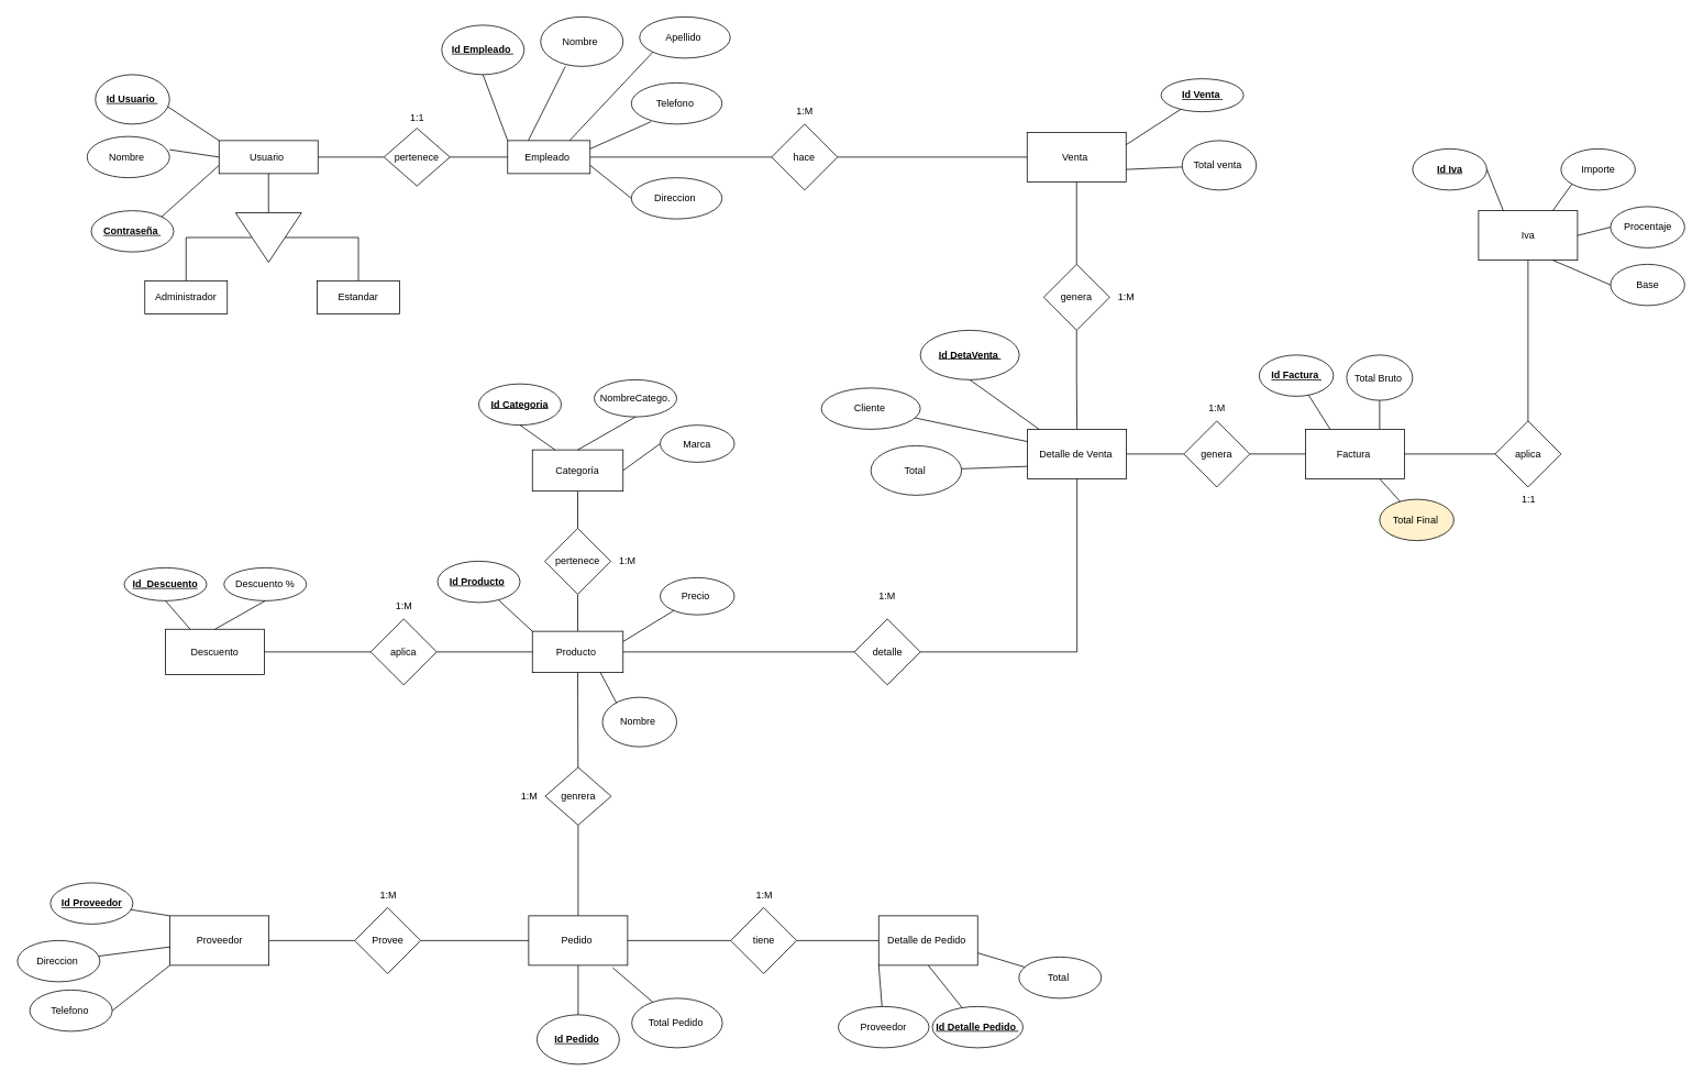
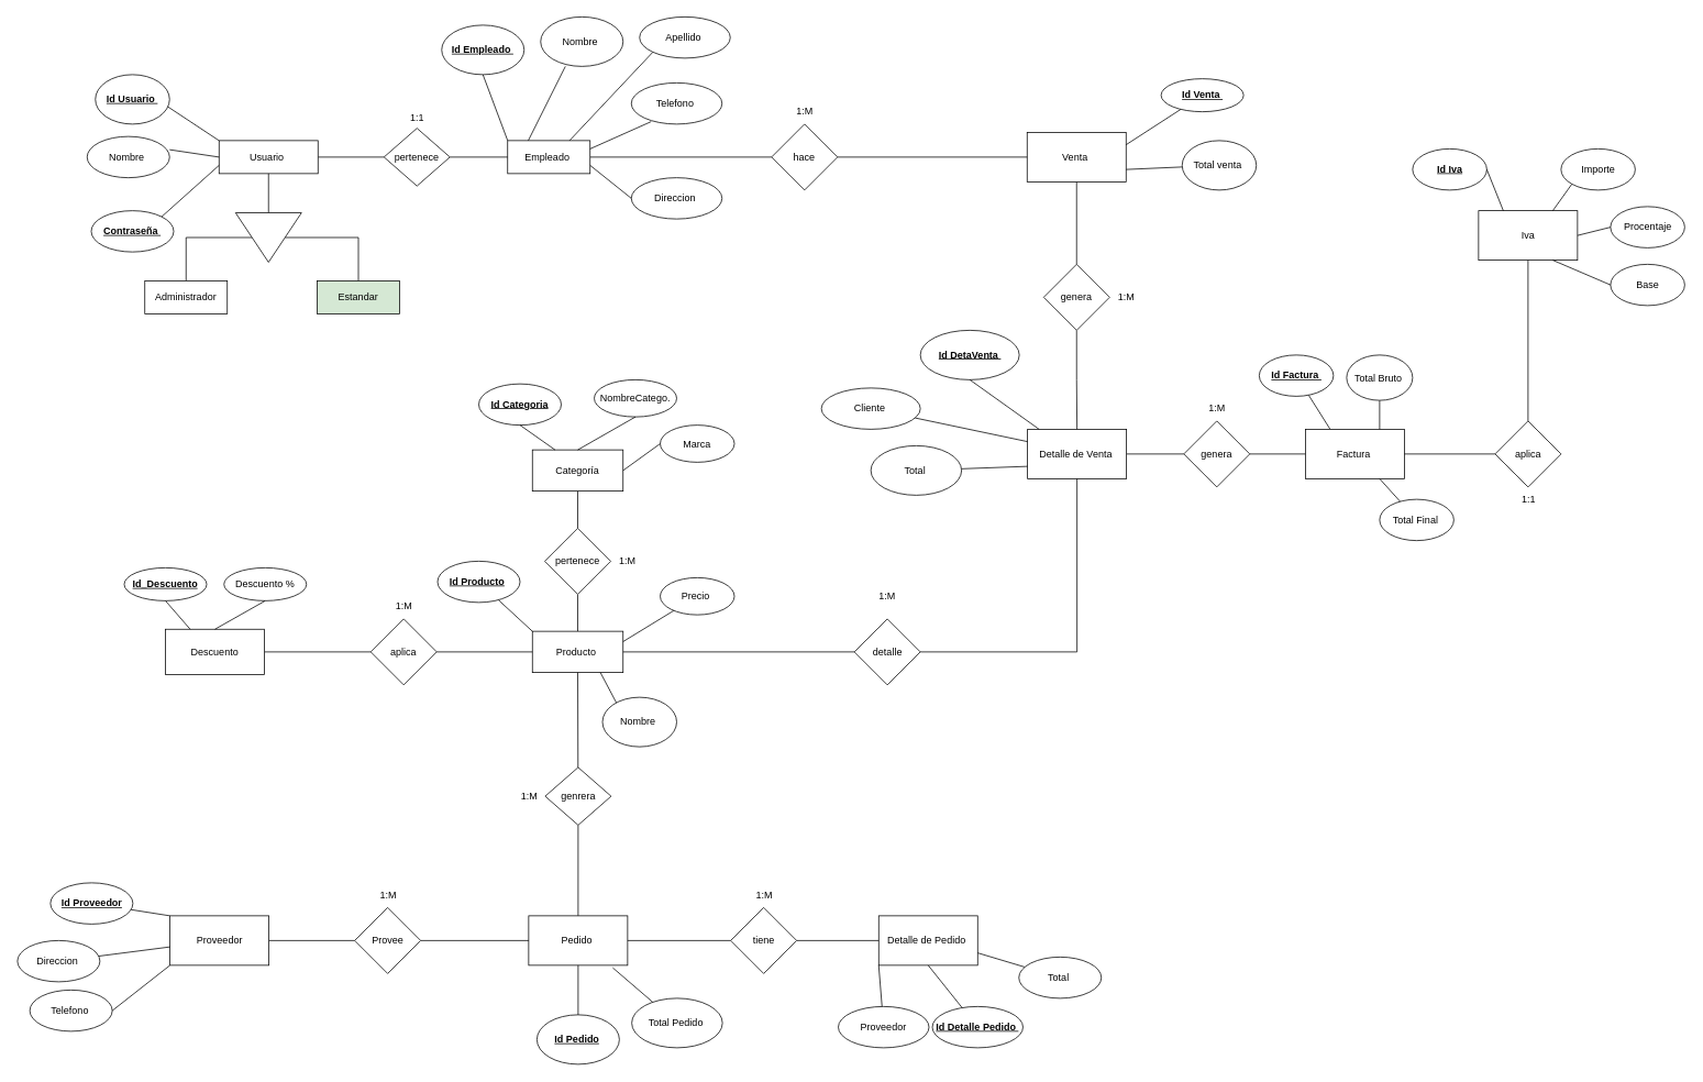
- <mxCell id="124" value="Estandar" style="rounded=0;whiteSpace=wrap;html=1;" parent="1" vertex="1"><mxGeometry x="384" y="340" width="100" height="40" as="geometry" /></mxCell>
+ <mxCell id="124" value="Estandar" style="rounded=0;whiteSpace=wrap;html=1;fillColor=#d5e8d4;" parent="1" vertex="1"><mxGeometry x="384" y="340" width="100" height="40" as="geometry" /></mxCell>
- <mxCell id="40" value="Total Final&amp;nbsp;" style="ellipse;whiteSpace=wrap;html=1;fillColor=#fff2cc;" parent="1" vertex="1"><mxGeometry x="1672.5" y="605" width="90" height="50" as="geometry" /></mxCell>
+ <mxCell id="40" value="Total Final&amp;nbsp;" style="ellipse;whiteSpace=wrap;html=1;" parent="1" vertex="1"><mxGeometry x="1672.5" y="605" width="90" height="50" as="geometry" /></mxCell>
